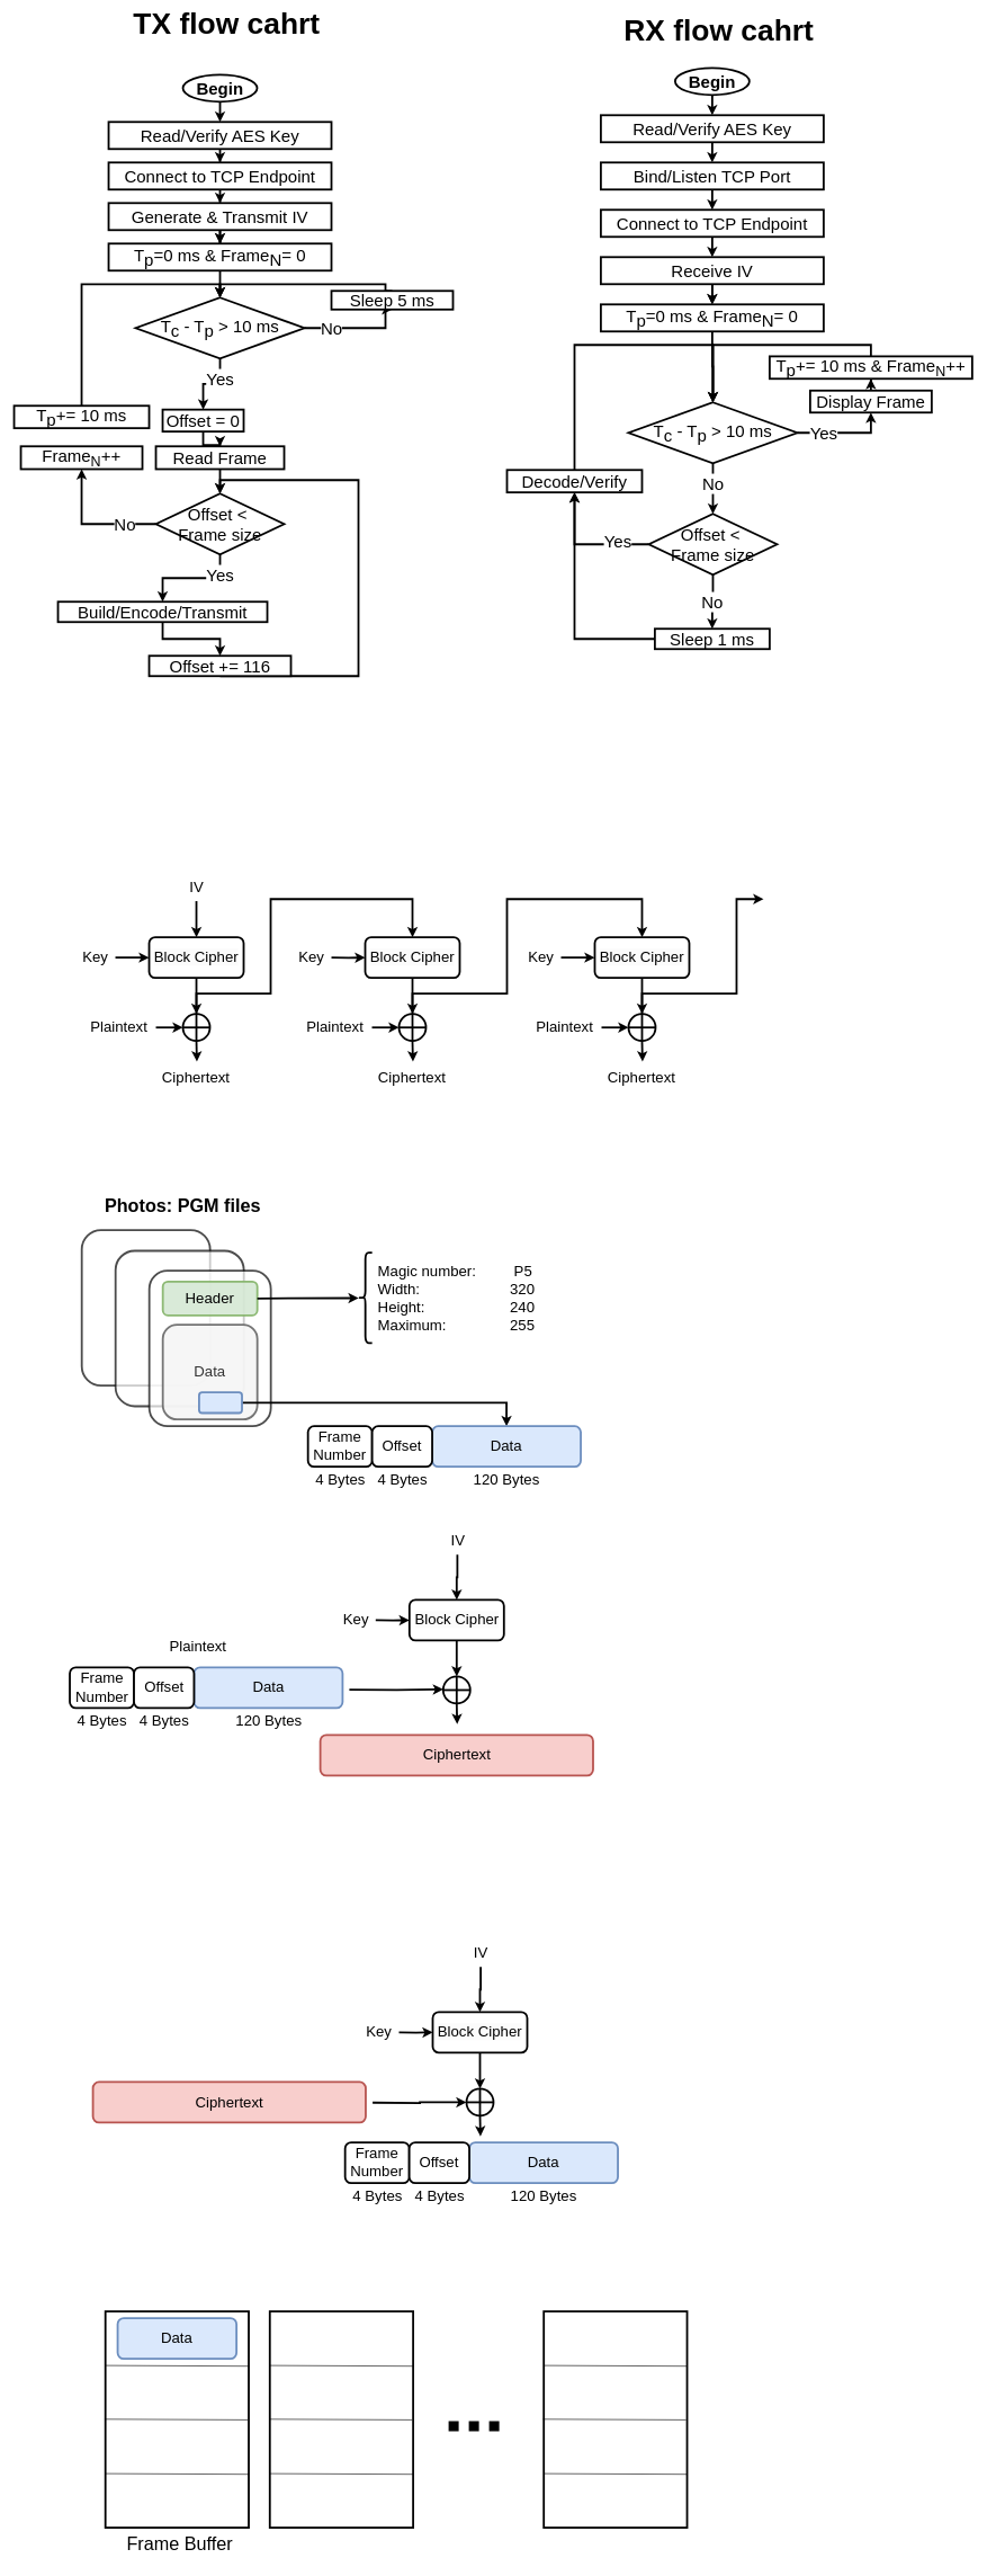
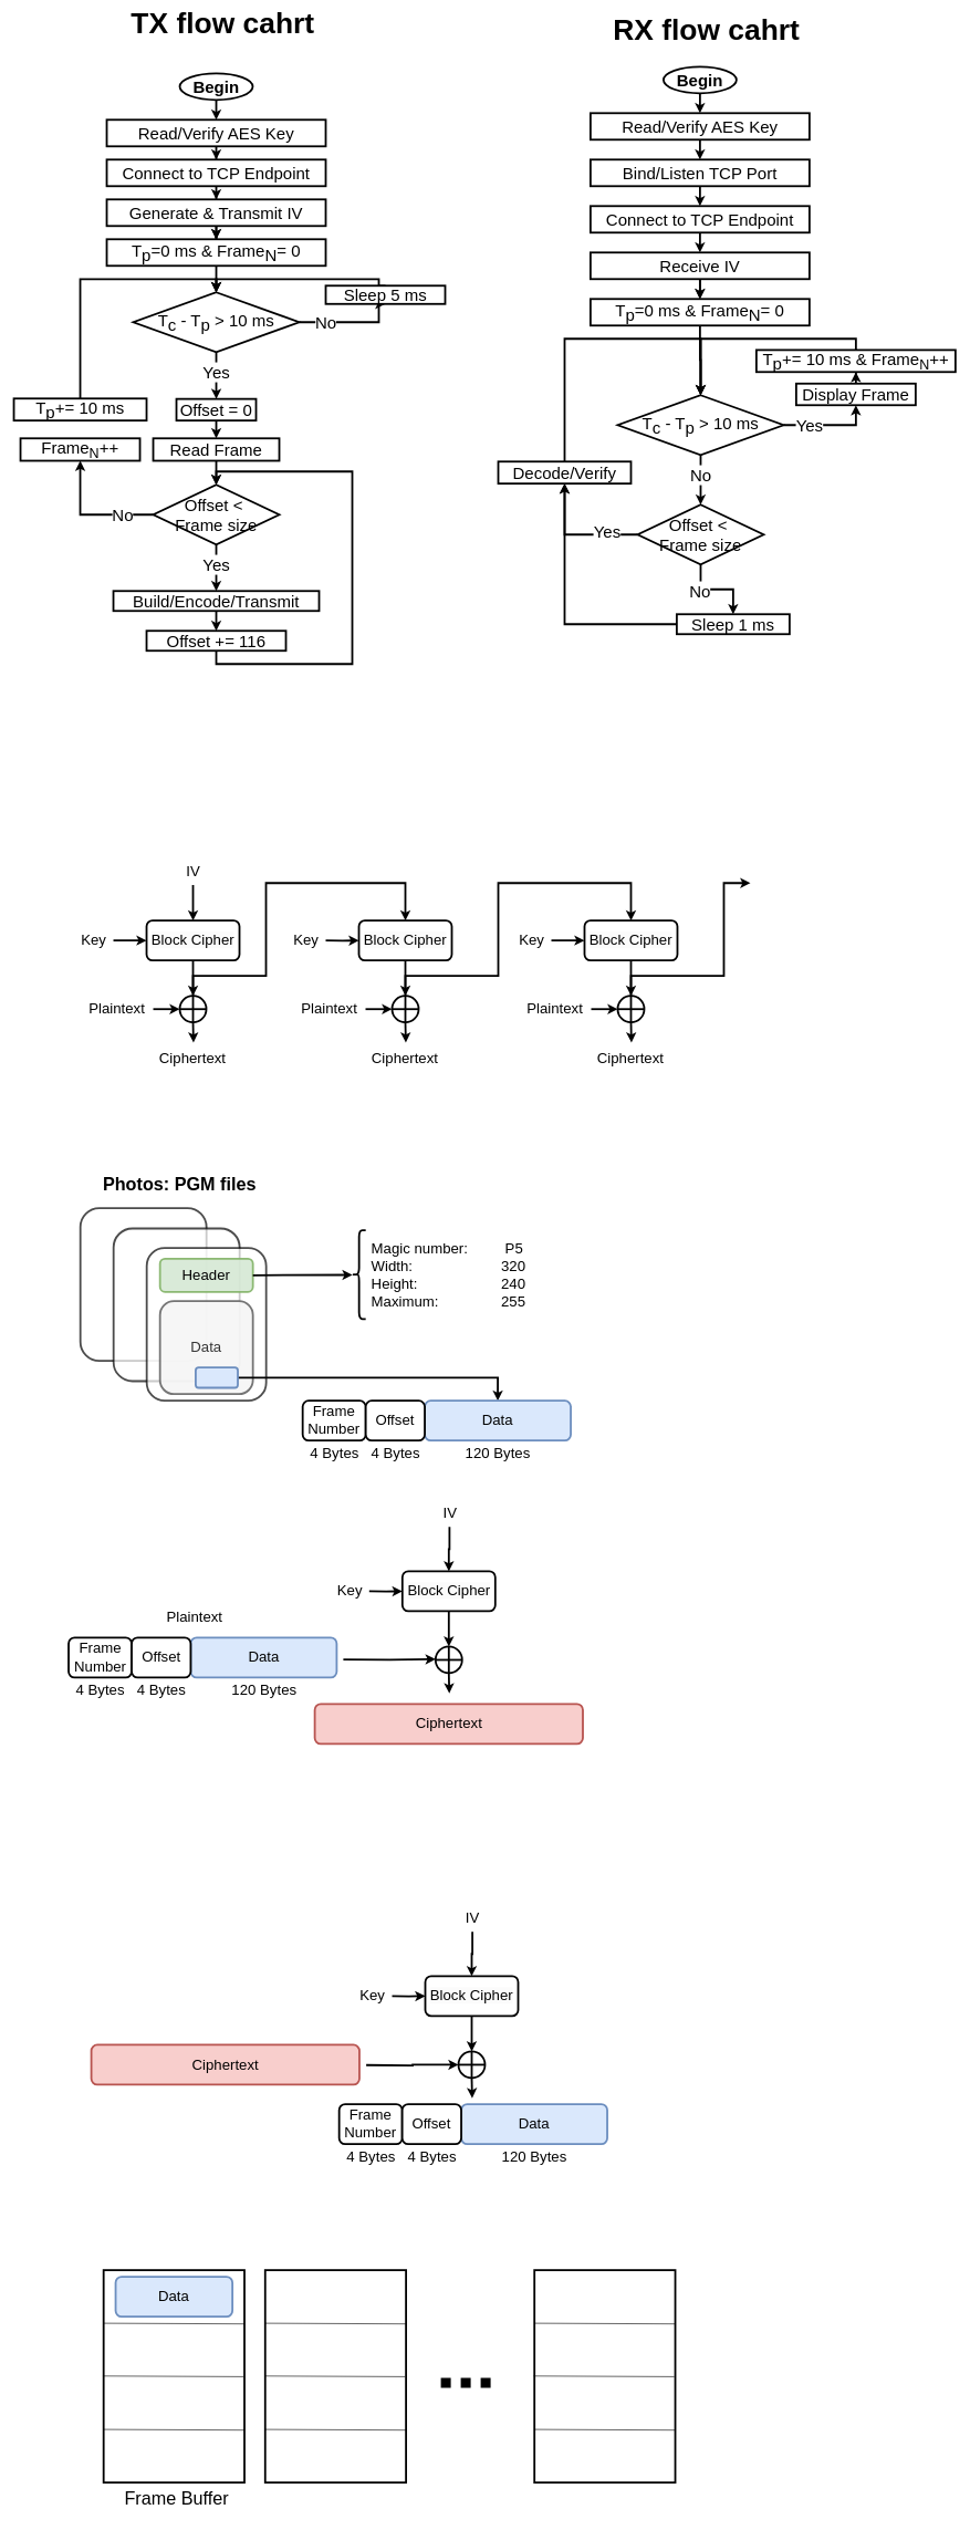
- <mxCell id="19" value="Offset = 0" style="whiteSpace=wrap;html=1;fontSize=25;strokeWidth=3;" vertex="1" parent="1"><mxGeometry x="240" y="605.63" width="120" height="32.5" as="geometry" /></mxCell>
+ <mxCell id="19" value="Offset = 0" style="whiteSpace=wrap;html=1;fontSize=25;strokeWidth=3;" vertex="1" parent="1"><mxGeometry x="265" y="600.63" width="120" height="32.5" as="geometry" /></mxCell>
- <mxCell id="29" value="Build/Encode/Transmit" style="whiteSpace=wrap;html=1;fontSize=25;strokeWidth=3;" vertex="1" parent="1"><mxGeometry x="85" y="890" width="310" height="30" as="geometry" /></mxCell>
+ <mxCell id="29" value="Build/Encode/Transmit" style="whiteSpace=wrap;html=1;fontSize=25;strokeWidth=3;" vertex="1" parent="1"><mxGeometry x="170" y="890" width="310" height="30" as="geometry" /></mxCell>
- <mxCell id="61" value="Sleep 1 ms" style="whiteSpace=wrap;html=1;fontSize=25;strokeWidth=3;" vertex="1" parent="1"><mxGeometry x="969" y="930" width="170" height="30" as="geometry" /></mxCell>
+ <mxCell id="61" value="Sleep 1 ms" style="whiteSpace=wrap;html=1;fontSize=25;strokeWidth=3;" vertex="1" parent="1"><mxGeometry x="1019" y="925" width="170" height="30" as="geometry" /></mxCell>
- <mxCell id="31" value="Offset += 116" style="whiteSpace=wrap;html=1;fontSize=25;strokeWidth=3;" vertex="1" parent="1"><mxGeometry x="220" y="970" width="210" height="30" as="geometry" /></mxCell>
+ <mxCell id="31" value="Offset += 116" style="whiteSpace=wrap;html=1;fontSize=25;strokeWidth=3;" vertex="1" parent="1"><mxGeometry x="220" y="950" width="210" height="30" as="geometry" /></mxCell>
